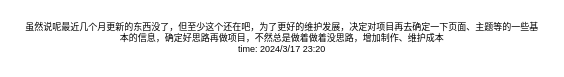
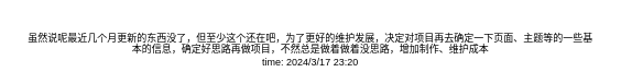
- <mxCell id="2" value="&lt;span style=&quot;text-align: left;&quot;&gt;虽然说呢最近几个月更新的东西没了，但至少这个还在吧，为了更好的维护发展，决定对项目再去确定一下页面、主题等的一些基&lt;br&gt;本的信息，确定好思路再做项目，不然总是做着做着没思路，增加制作、维护成本&lt;br&gt;time: 2024/3/17 23:20&lt;br&gt;&lt;/span&gt;" style="text;html=1;align=center;verticalAlign=middle;resizable=0;points=[];autosize=1;strokeColor=none;fillColor=none;" vertex="1" parent="1"><mxGeometry x="20" width="710" height="60" as="geometry" y="20" /></mxCell>
+ <mxCell id="2" value="&lt;span style=&quot;text-align: left;&quot;&gt;虽然说呢最近几个月更新的东西没了，但至少这个还在吧，为了更好的维护发展，决定对项目再去确定一下页面、主题等的一些基&lt;br&gt;本的信息，确定好思路再做项目，不然总是做着做着没思路，增加制作、维护成本&lt;br&gt;time: 2024/3/17 23:20&lt;br&gt;&lt;/span&gt;" style="text;html=1;align=center;verticalAlign=middle;resizable=0;points=[];autosize=1;strokeColor=none;fillColor=none;" vertex="1" parent="1"><mxGeometry x="20" y="30" width="710" height="60" as="geometry" /></mxCell>
